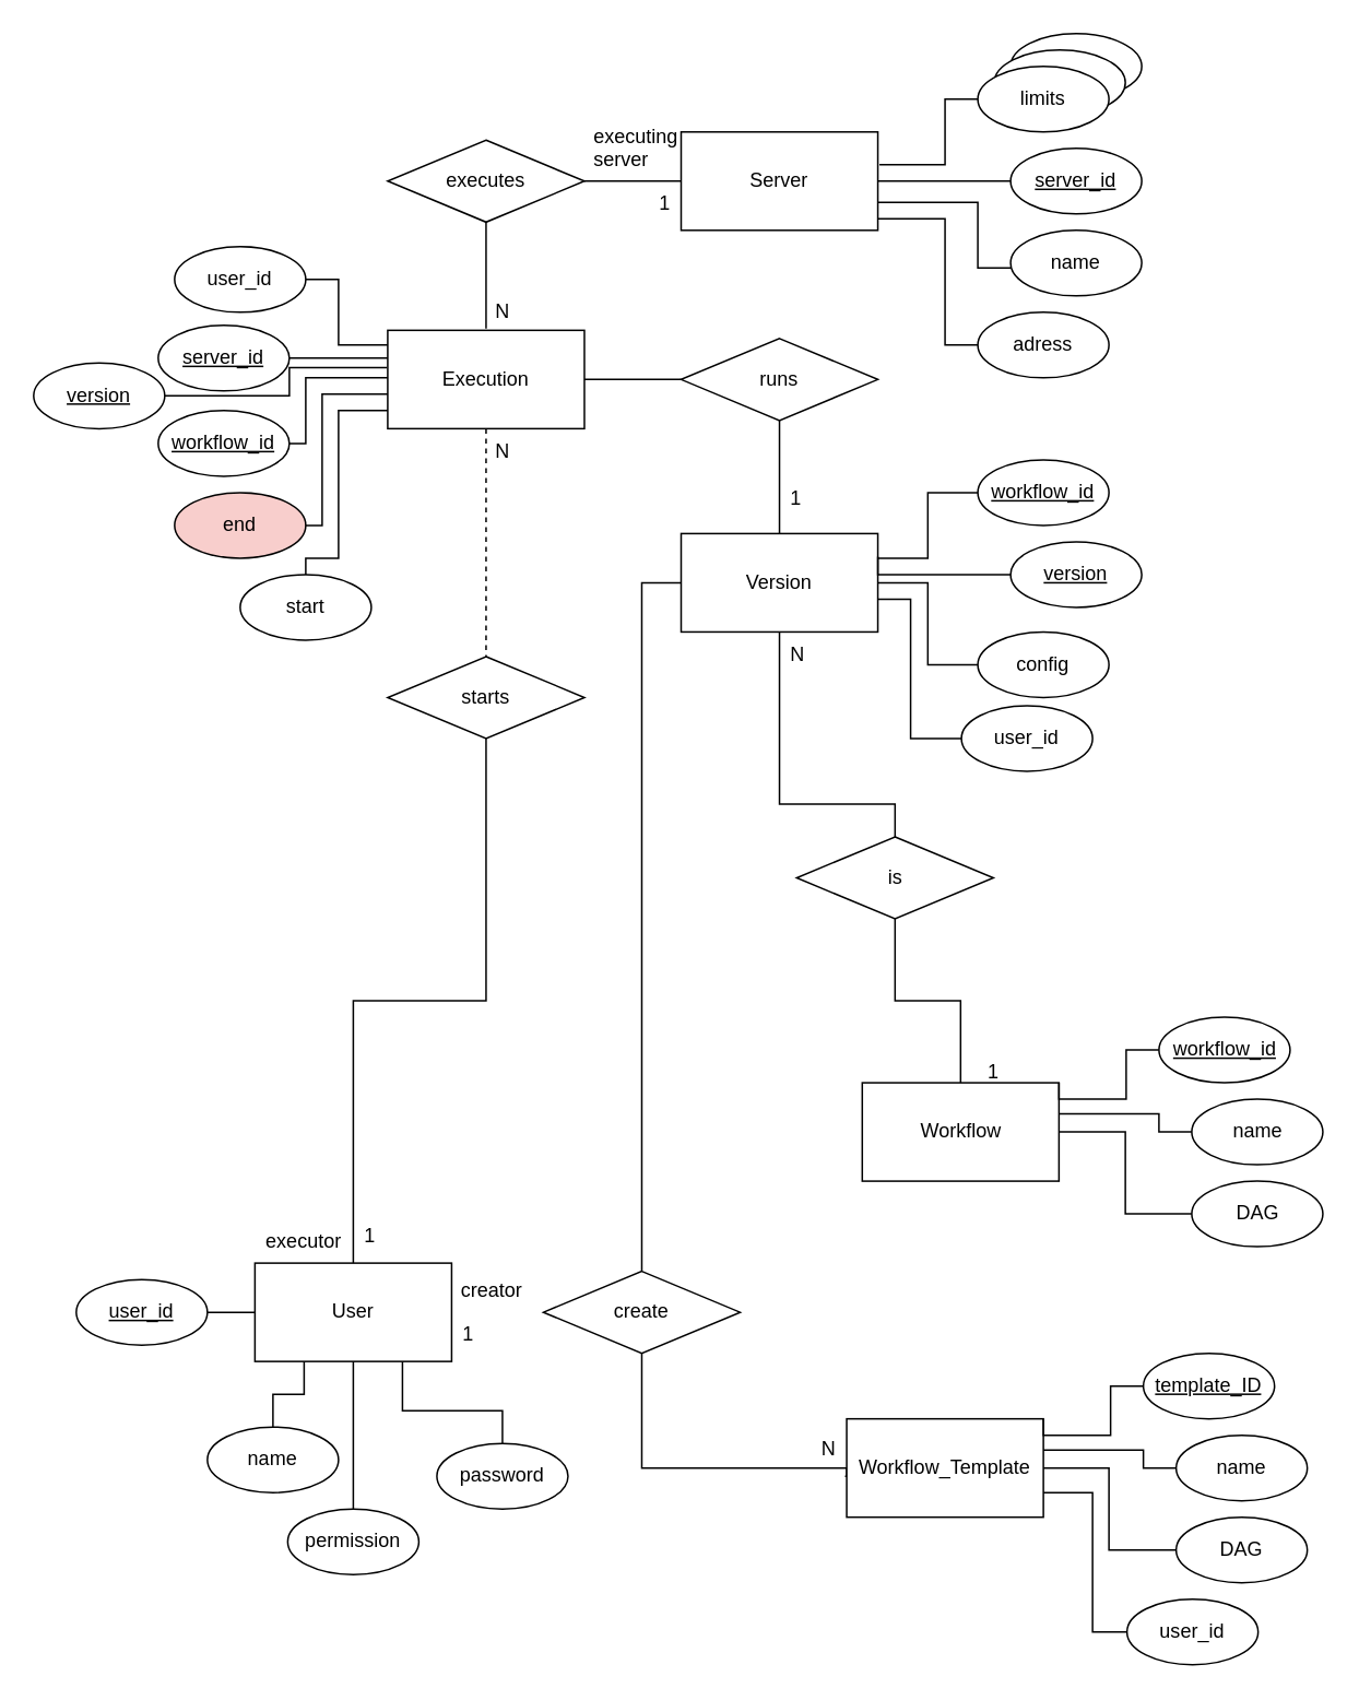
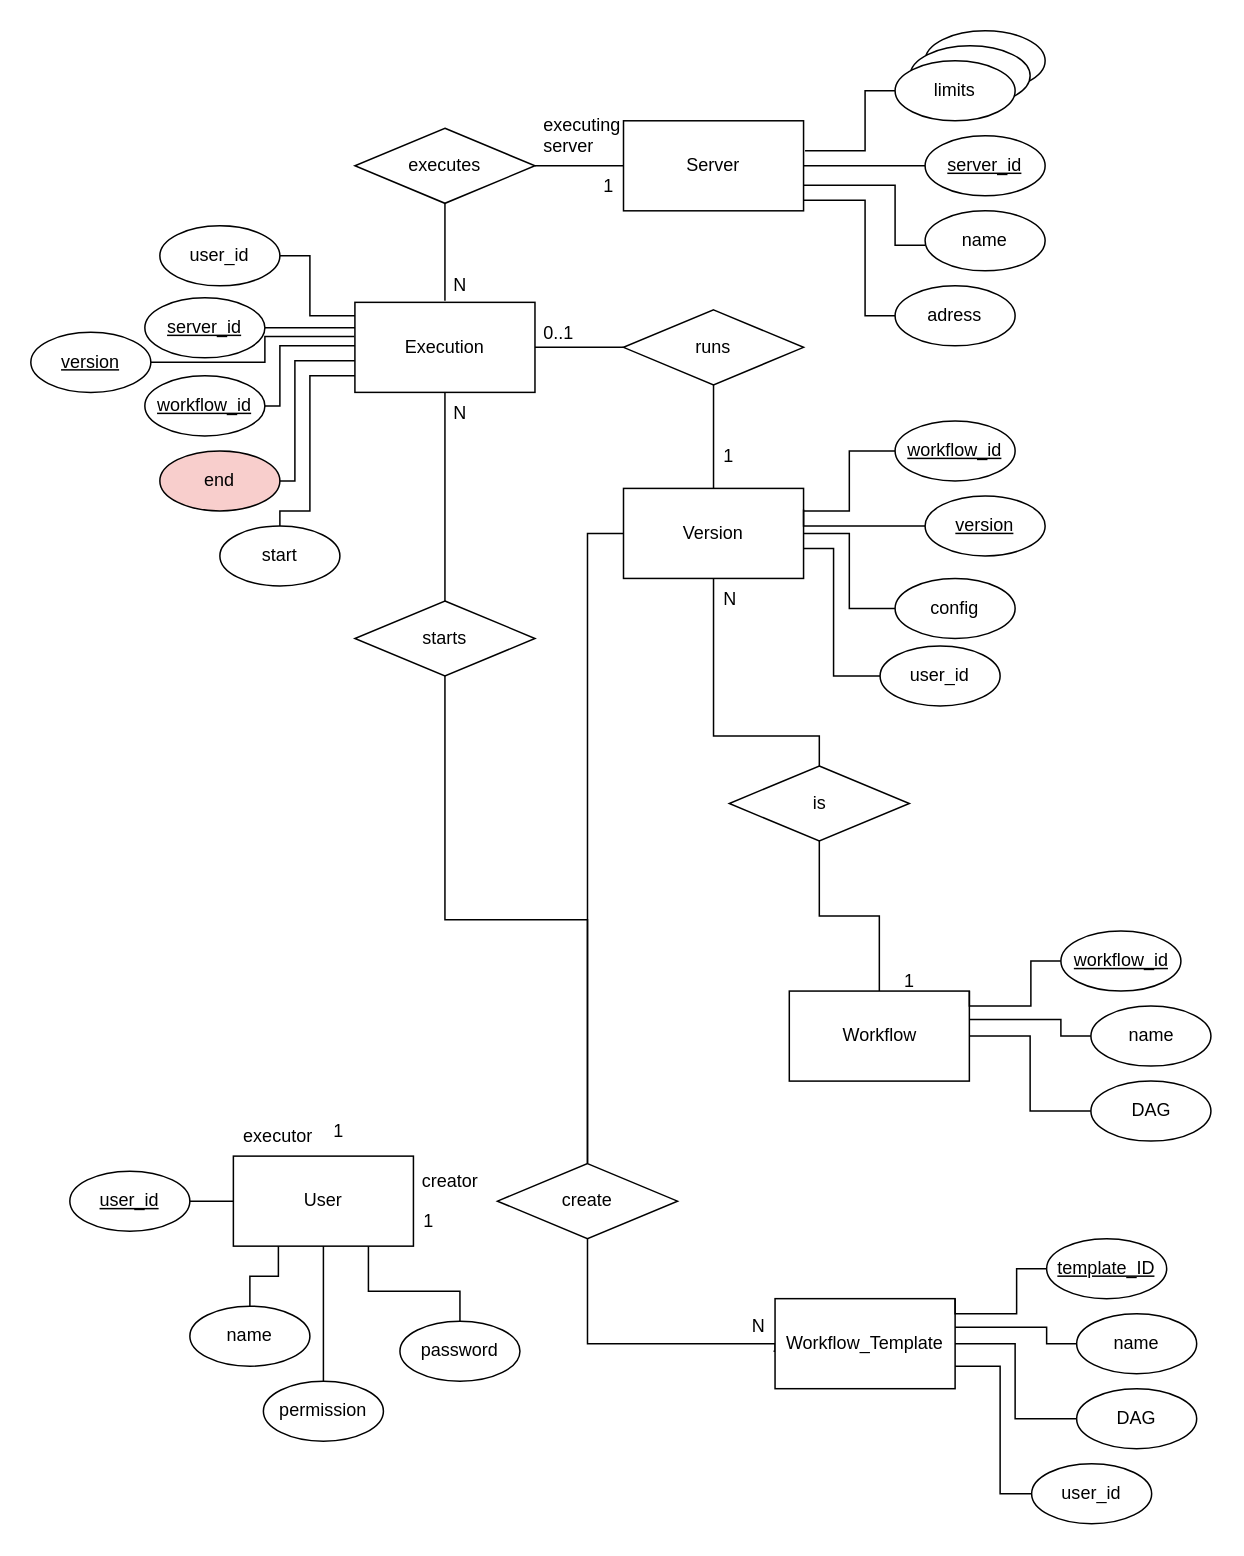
+ <mxCell id="50" value="0..1" style="text;strokeColor=none;fillColor=none;spacingLeft=4;spacingRight=4;overflow=hidden;rotatable=0;points=[[0,0.5],[1,0.5]];portConstraint=eastwest;fontSize=12;glass=0;" parent="1" vertex="1"><mxGeometry x="356" y="208" width="40" height="30" as="geometry" /></mxCell>
- <mxCell id="16" style="edgeStyle=orthogonalEdgeStyle;rounded=0;orthogonalLoop=1;jettySize=auto;html=1;entryX=0.5;entryY=0;entryDx=0;entryDy=0;endArrow=none;endFill=0;targetPerimeterSpacing=0;dashed=1;" parent="1" source="17" target="48" edge="1"><mxGeometry relative="1" as="geometry" /></mxCell>
+ <mxCell id="16" style="edgeStyle=orthogonalEdgeStyle;rounded=0;orthogonalLoop=1;jettySize=auto;html=1;entryX=0.5;entryY=0;entryDx=0;entryDy=0;endArrow=none;endFill=0;targetPerimeterSpacing=0;" parent="1" source="17" target="48" edge="1"><mxGeometry relative="1" as="geometry" /></mxCell>
- <mxCell id="47" style="edgeStyle=orthogonalEdgeStyle;rounded=0;orthogonalLoop=1;jettySize=auto;html=1;entryX=0.5;entryY=0;entryDx=0;entryDy=0;endArrow=none;endFill=0;" edge="1" parent="1" source="48" target="2"><mxGeometry relative="1" as="geometry" /></mxCell>
+ <mxCell id="47" style="edgeStyle=orthogonalEdgeStyle;rounded=0;orthogonalLoop=1;jettySize=auto;html=1;endArrow=none;endFill=0;" edge="1" parent="1" source="48" target="42"><mxGeometry relative="1" as="geometry" /></mxCell>
